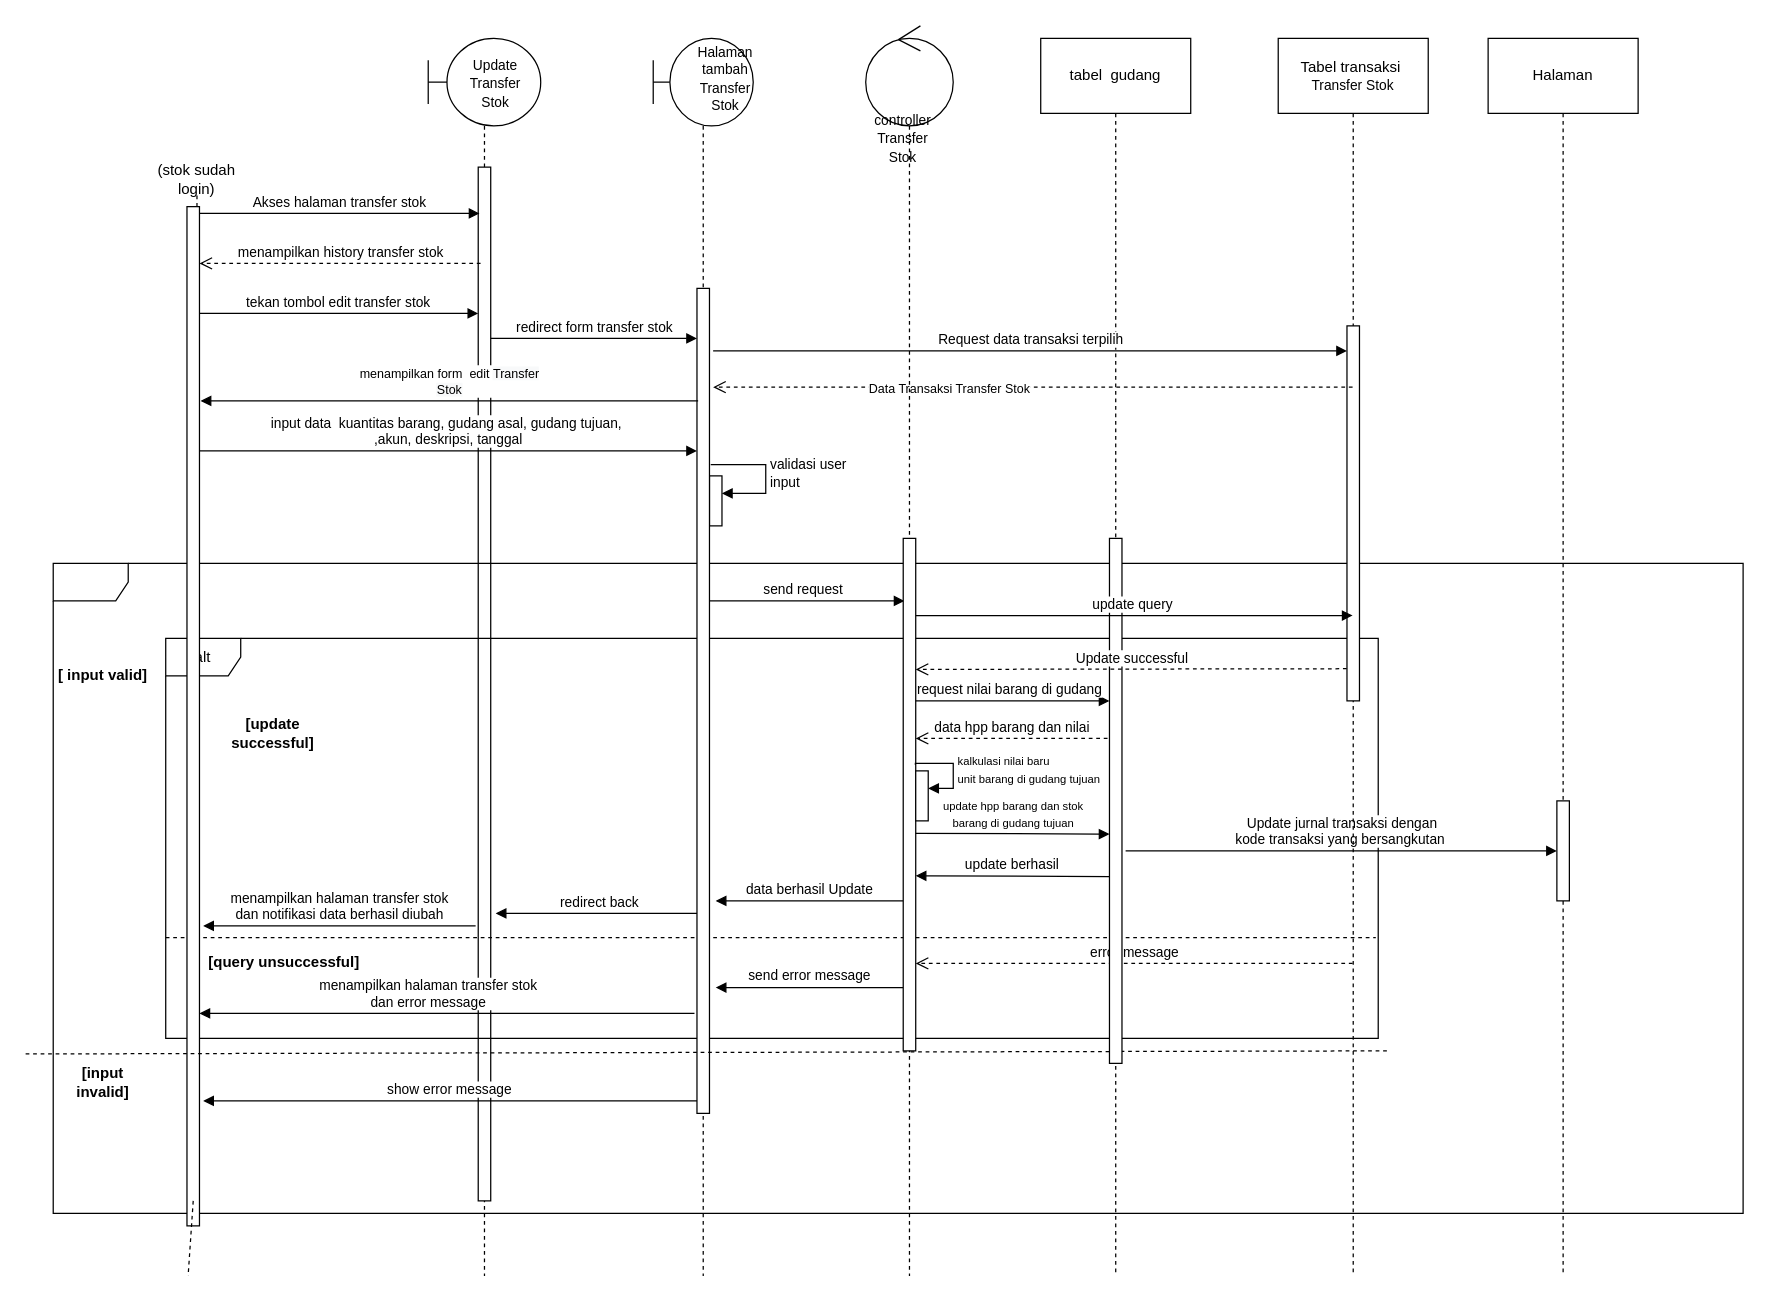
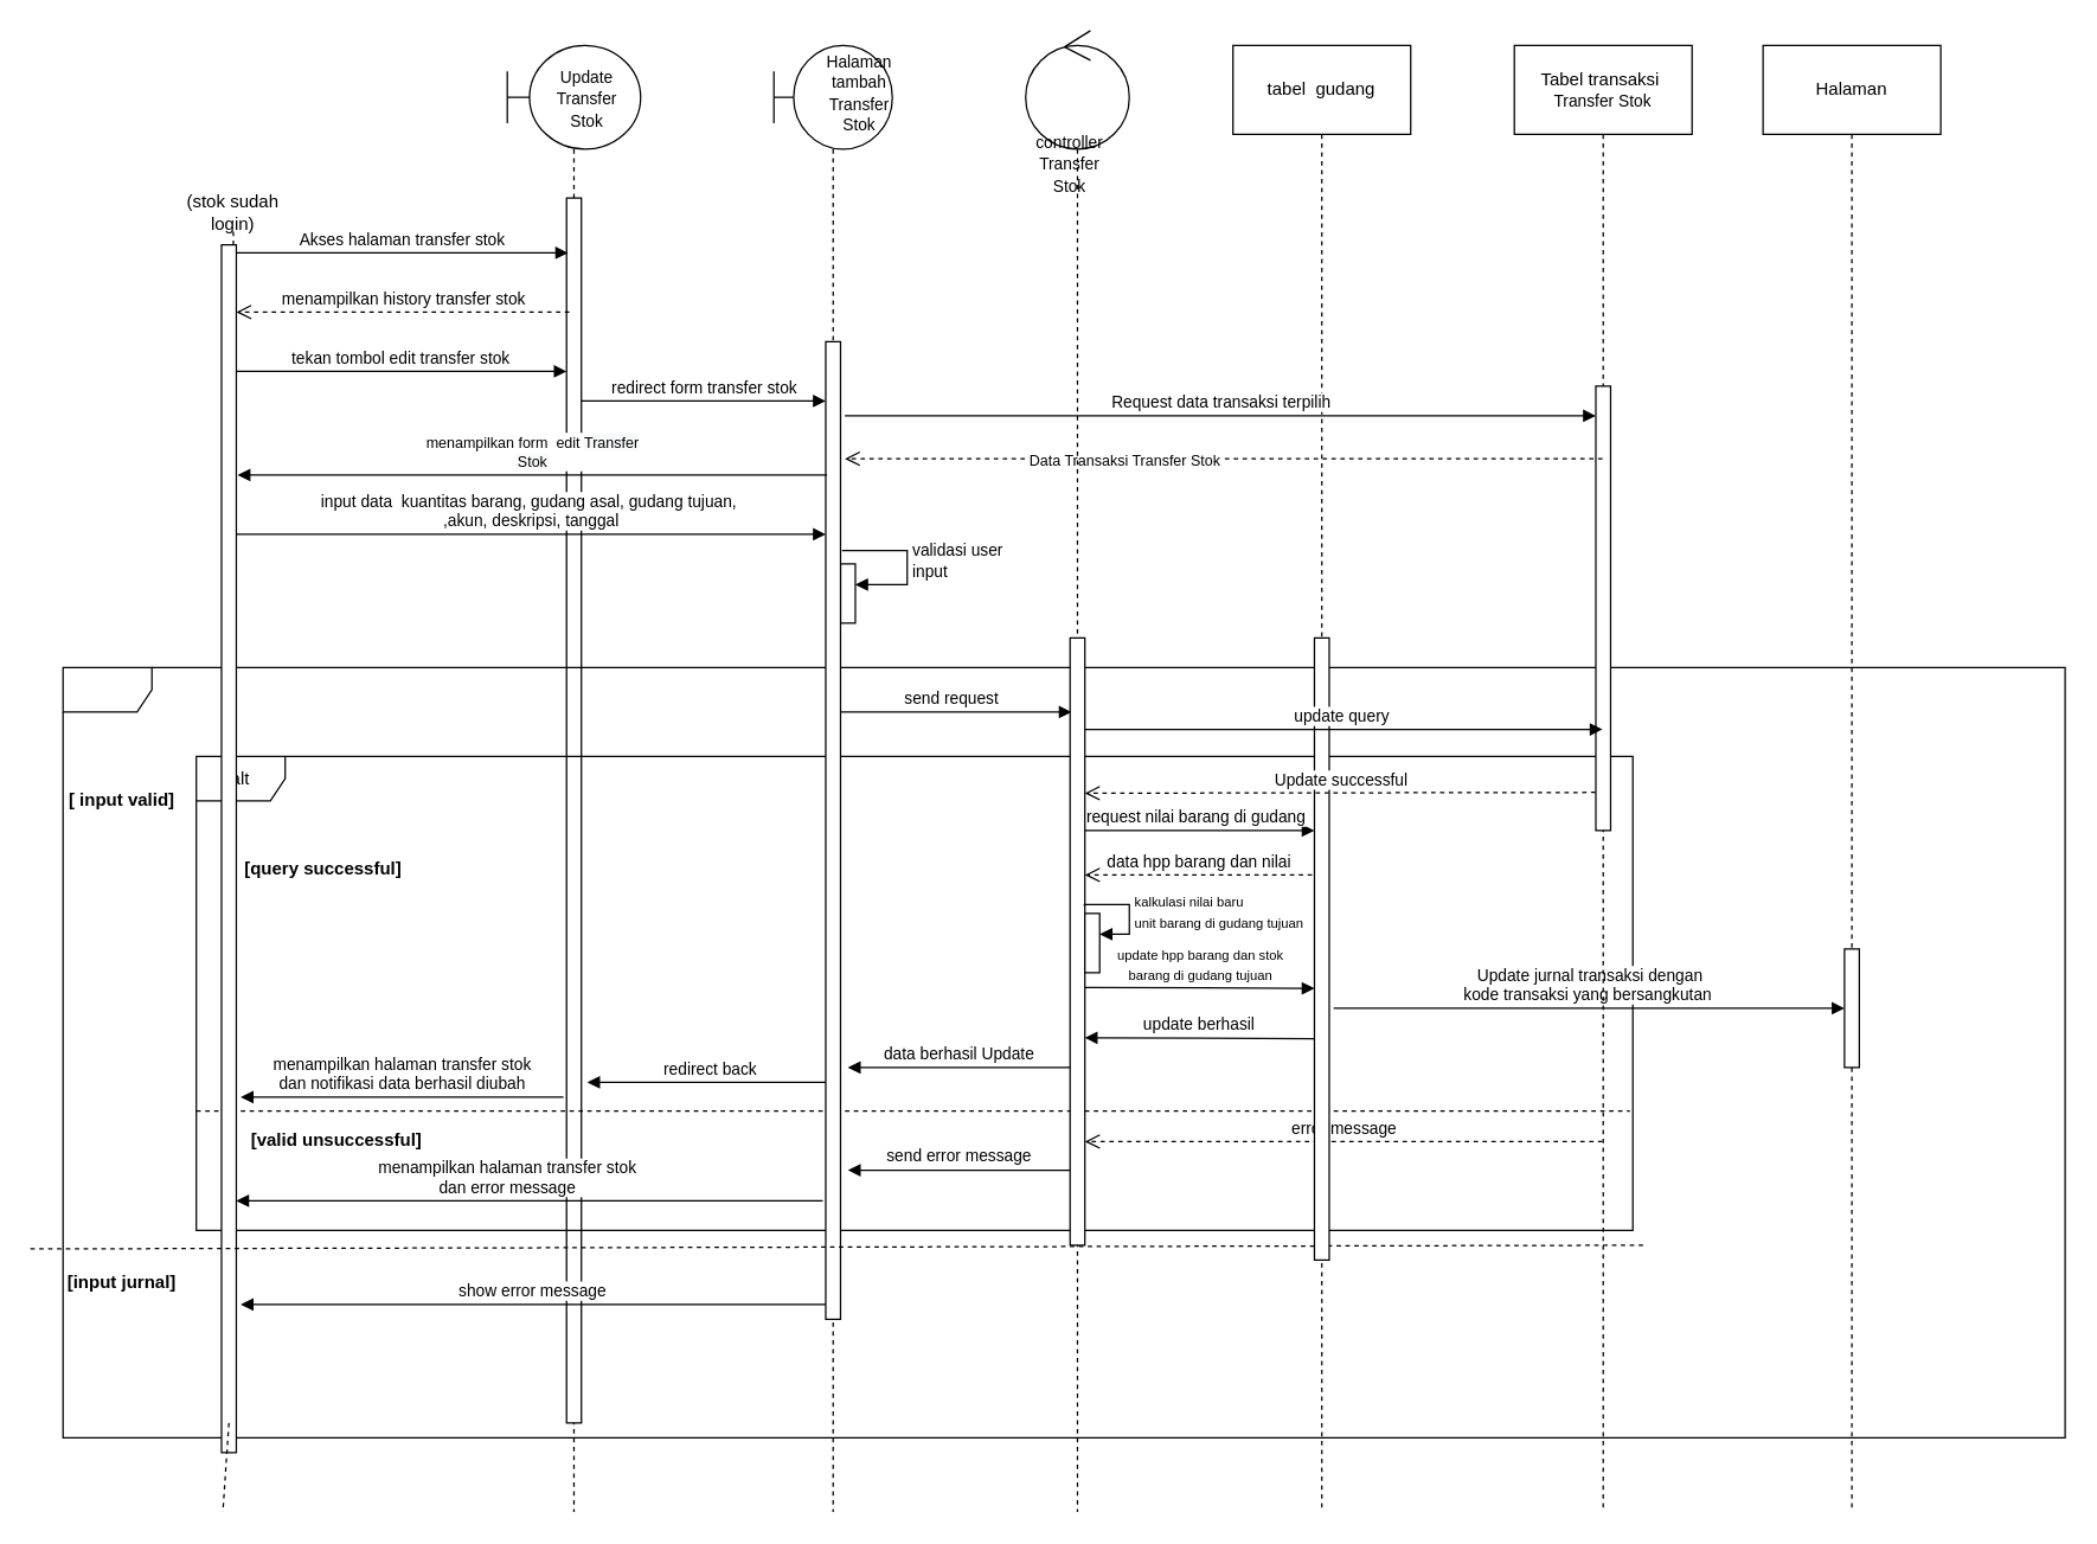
- <mxCell id="9" value="&lt;b&gt;[update successful]&lt;/b&gt;" style="text;html=1;strokeColor=none;fillColor=none;align=center;verticalAlign=middle;whiteSpace=wrap;rounded=0;" parent="6" vertex="1"><mxGeometry x="29.998" y="49.997" width="112.464" height="51.428" as="geometry" /></mxCell>
+ <mxCell id="9" value="&lt;b&gt;[query successful]&lt;/b&gt;" style="text;html=1;strokeColor=none;fillColor=none;align=center;verticalAlign=middle;whiteSpace=wrap;rounded=0;" parent="6" vertex="1"><mxGeometry x="29.998" y="49.997" width="112.464" height="51.428" as="geometry" /></mxCell>
- <mxCell id="10" value="&lt;b&gt;[query unsuccessful]&lt;/b&gt;" style="text;html=1;strokeColor=none;fillColor=none;align=center;verticalAlign=middle;whiteSpace=wrap;rounded=0;" parent="6" vertex="1"><mxGeometry x="20" y="239.33" width="150" height="40" as="geometry" /></mxCell>
+ <mxCell id="10" value="&lt;b&gt;[valid unsuccessful]&lt;/b&gt;" style="text;html=1;strokeColor=none;fillColor=none;align=center;verticalAlign=middle;whiteSpace=wrap;rounded=0;" parent="6" vertex="1"><mxGeometry x="20" y="239.33" width="150" height="40" as="geometry" /></mxCell>
- <mxCell id="31" value="&lt;b&gt;[input invalid]&lt;/b&gt;" style="text;html=1;strokeColor=none;fillColor=none;align=center;verticalAlign=middle;whiteSpace=wrap;rounded=0;" parent="1" vertex="1"><mxGeometry x="42.08" y="840" width="80" height="50" as="geometry" /></mxCell>
+ <mxCell id="31" value="&lt;b&gt;[input jurnal]&lt;/b&gt;" style="text;html=1;strokeColor=none;fillColor=none;align=center;verticalAlign=middle;whiteSpace=wrap;rounded=0;" parent="1" vertex="1"><mxGeometry x="42.08" y="840" width="80" height="50" as="geometry" /></mxCell>
